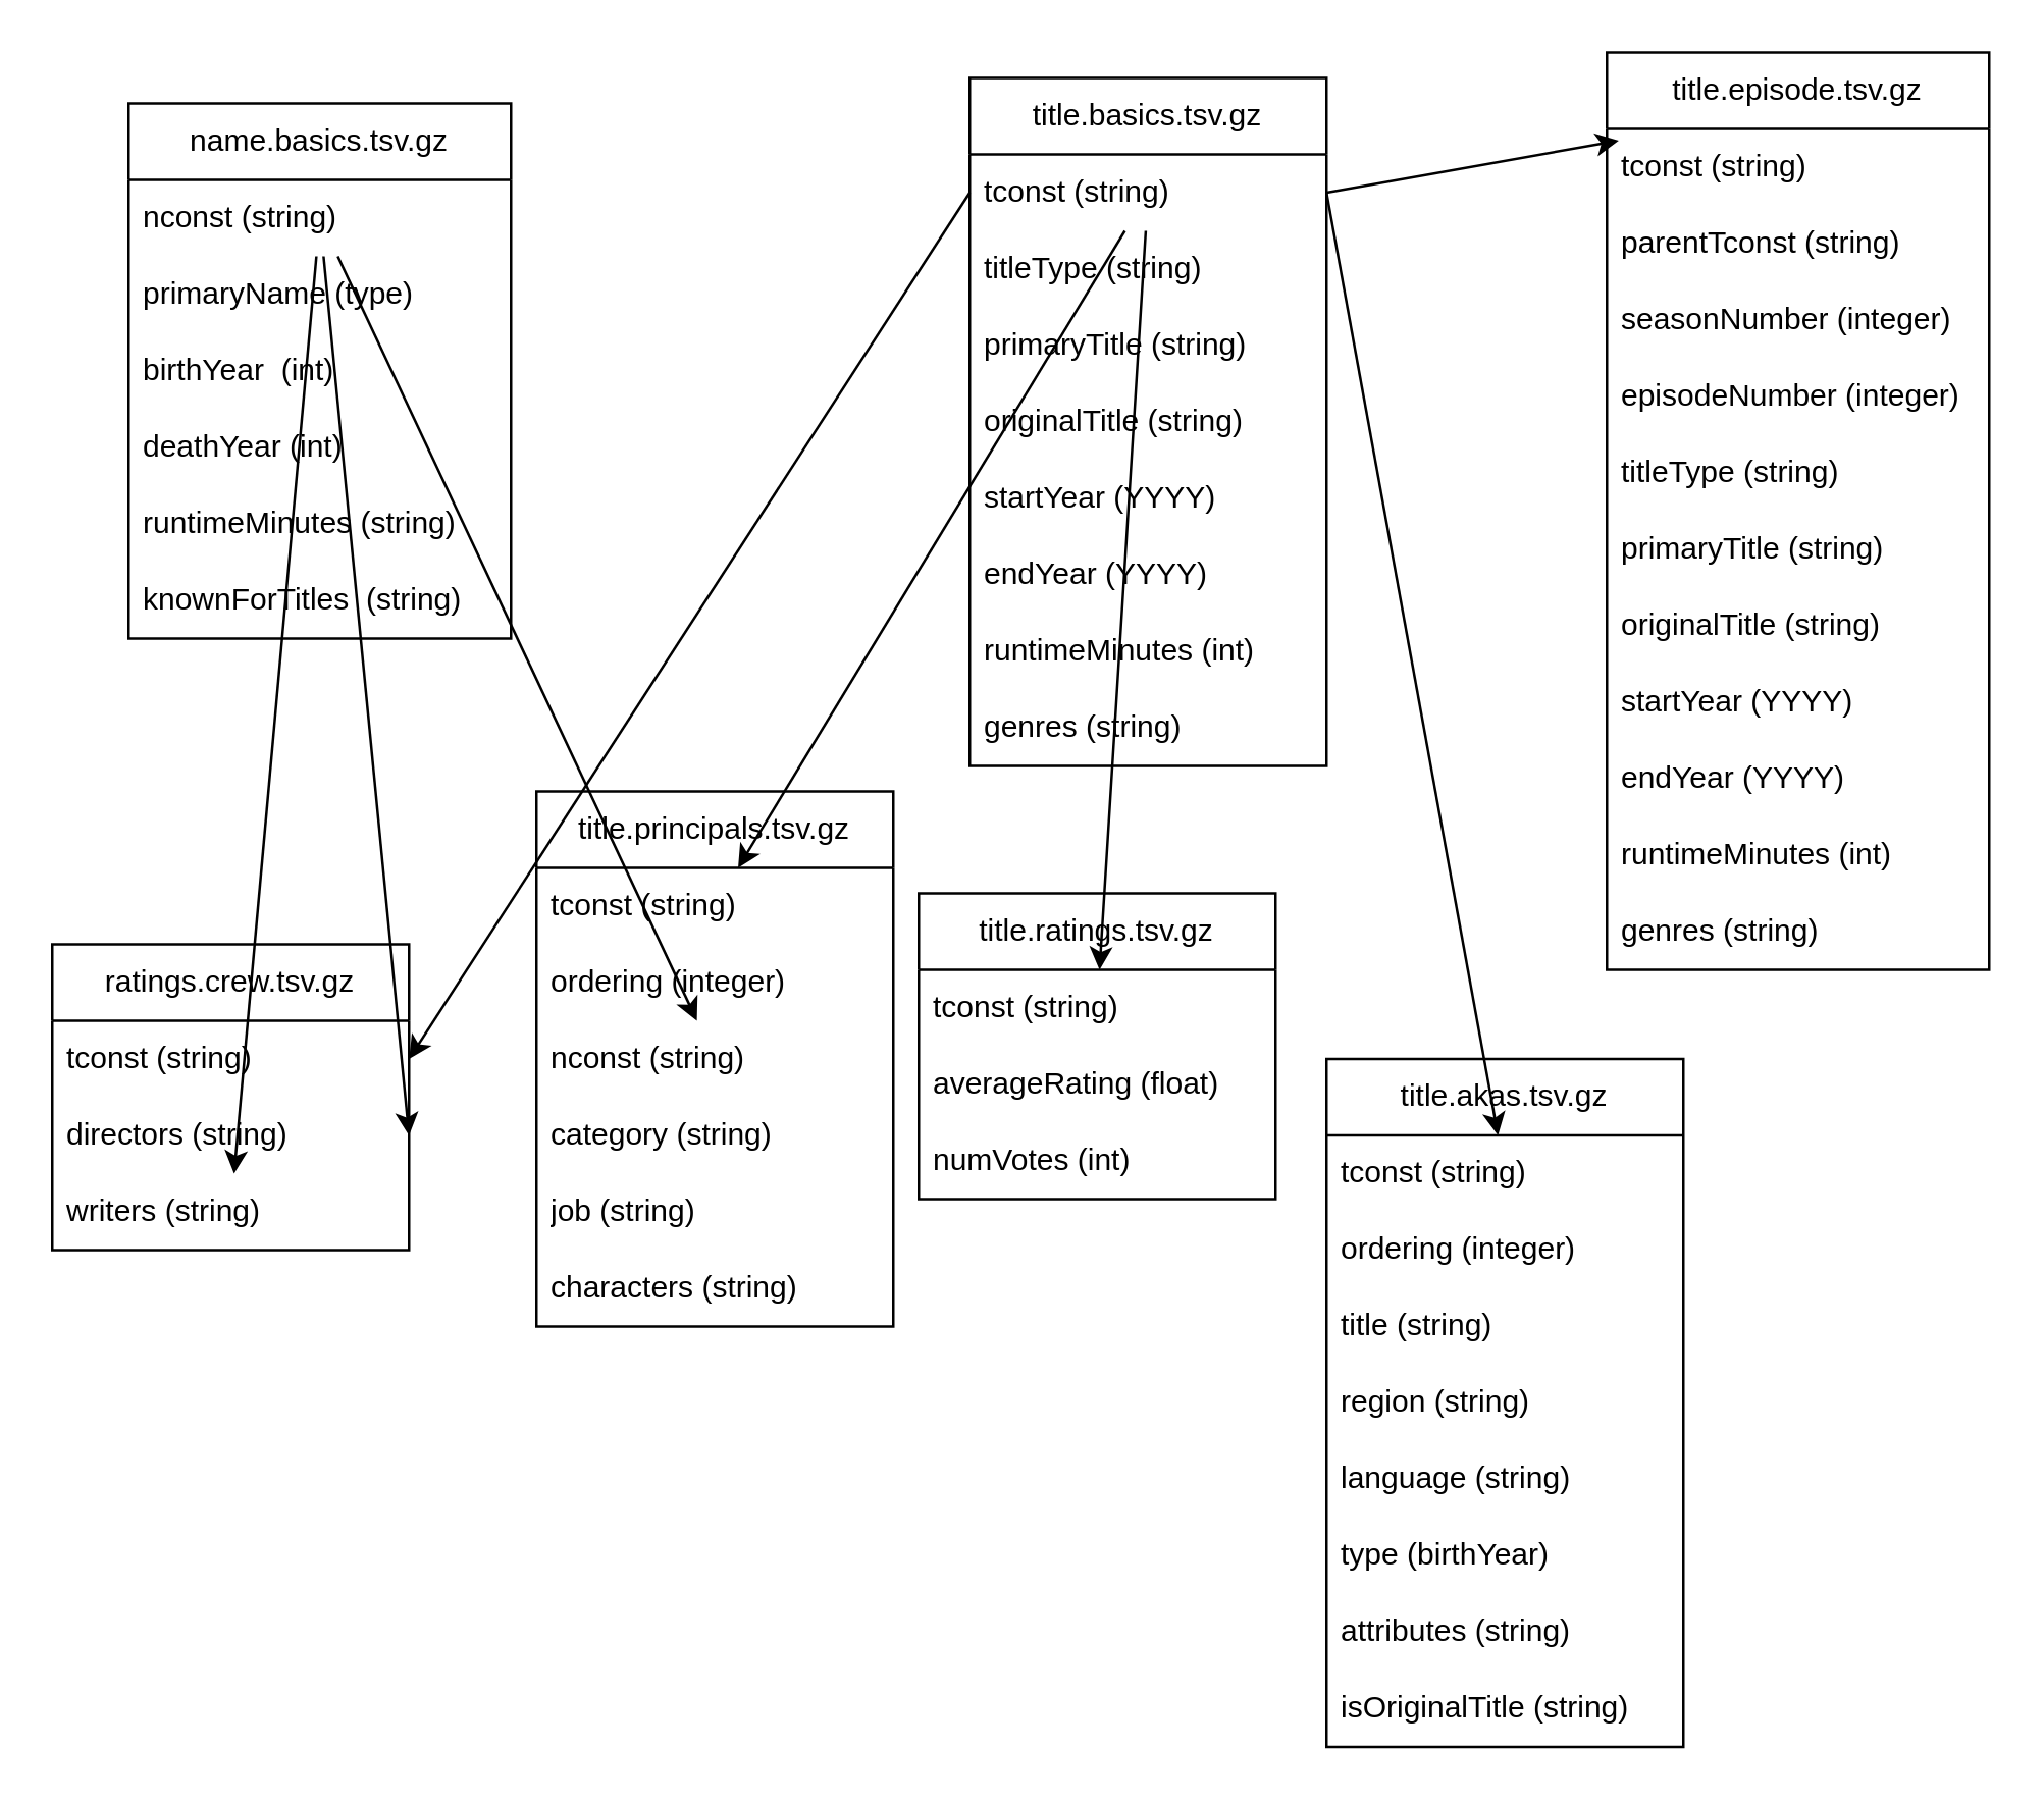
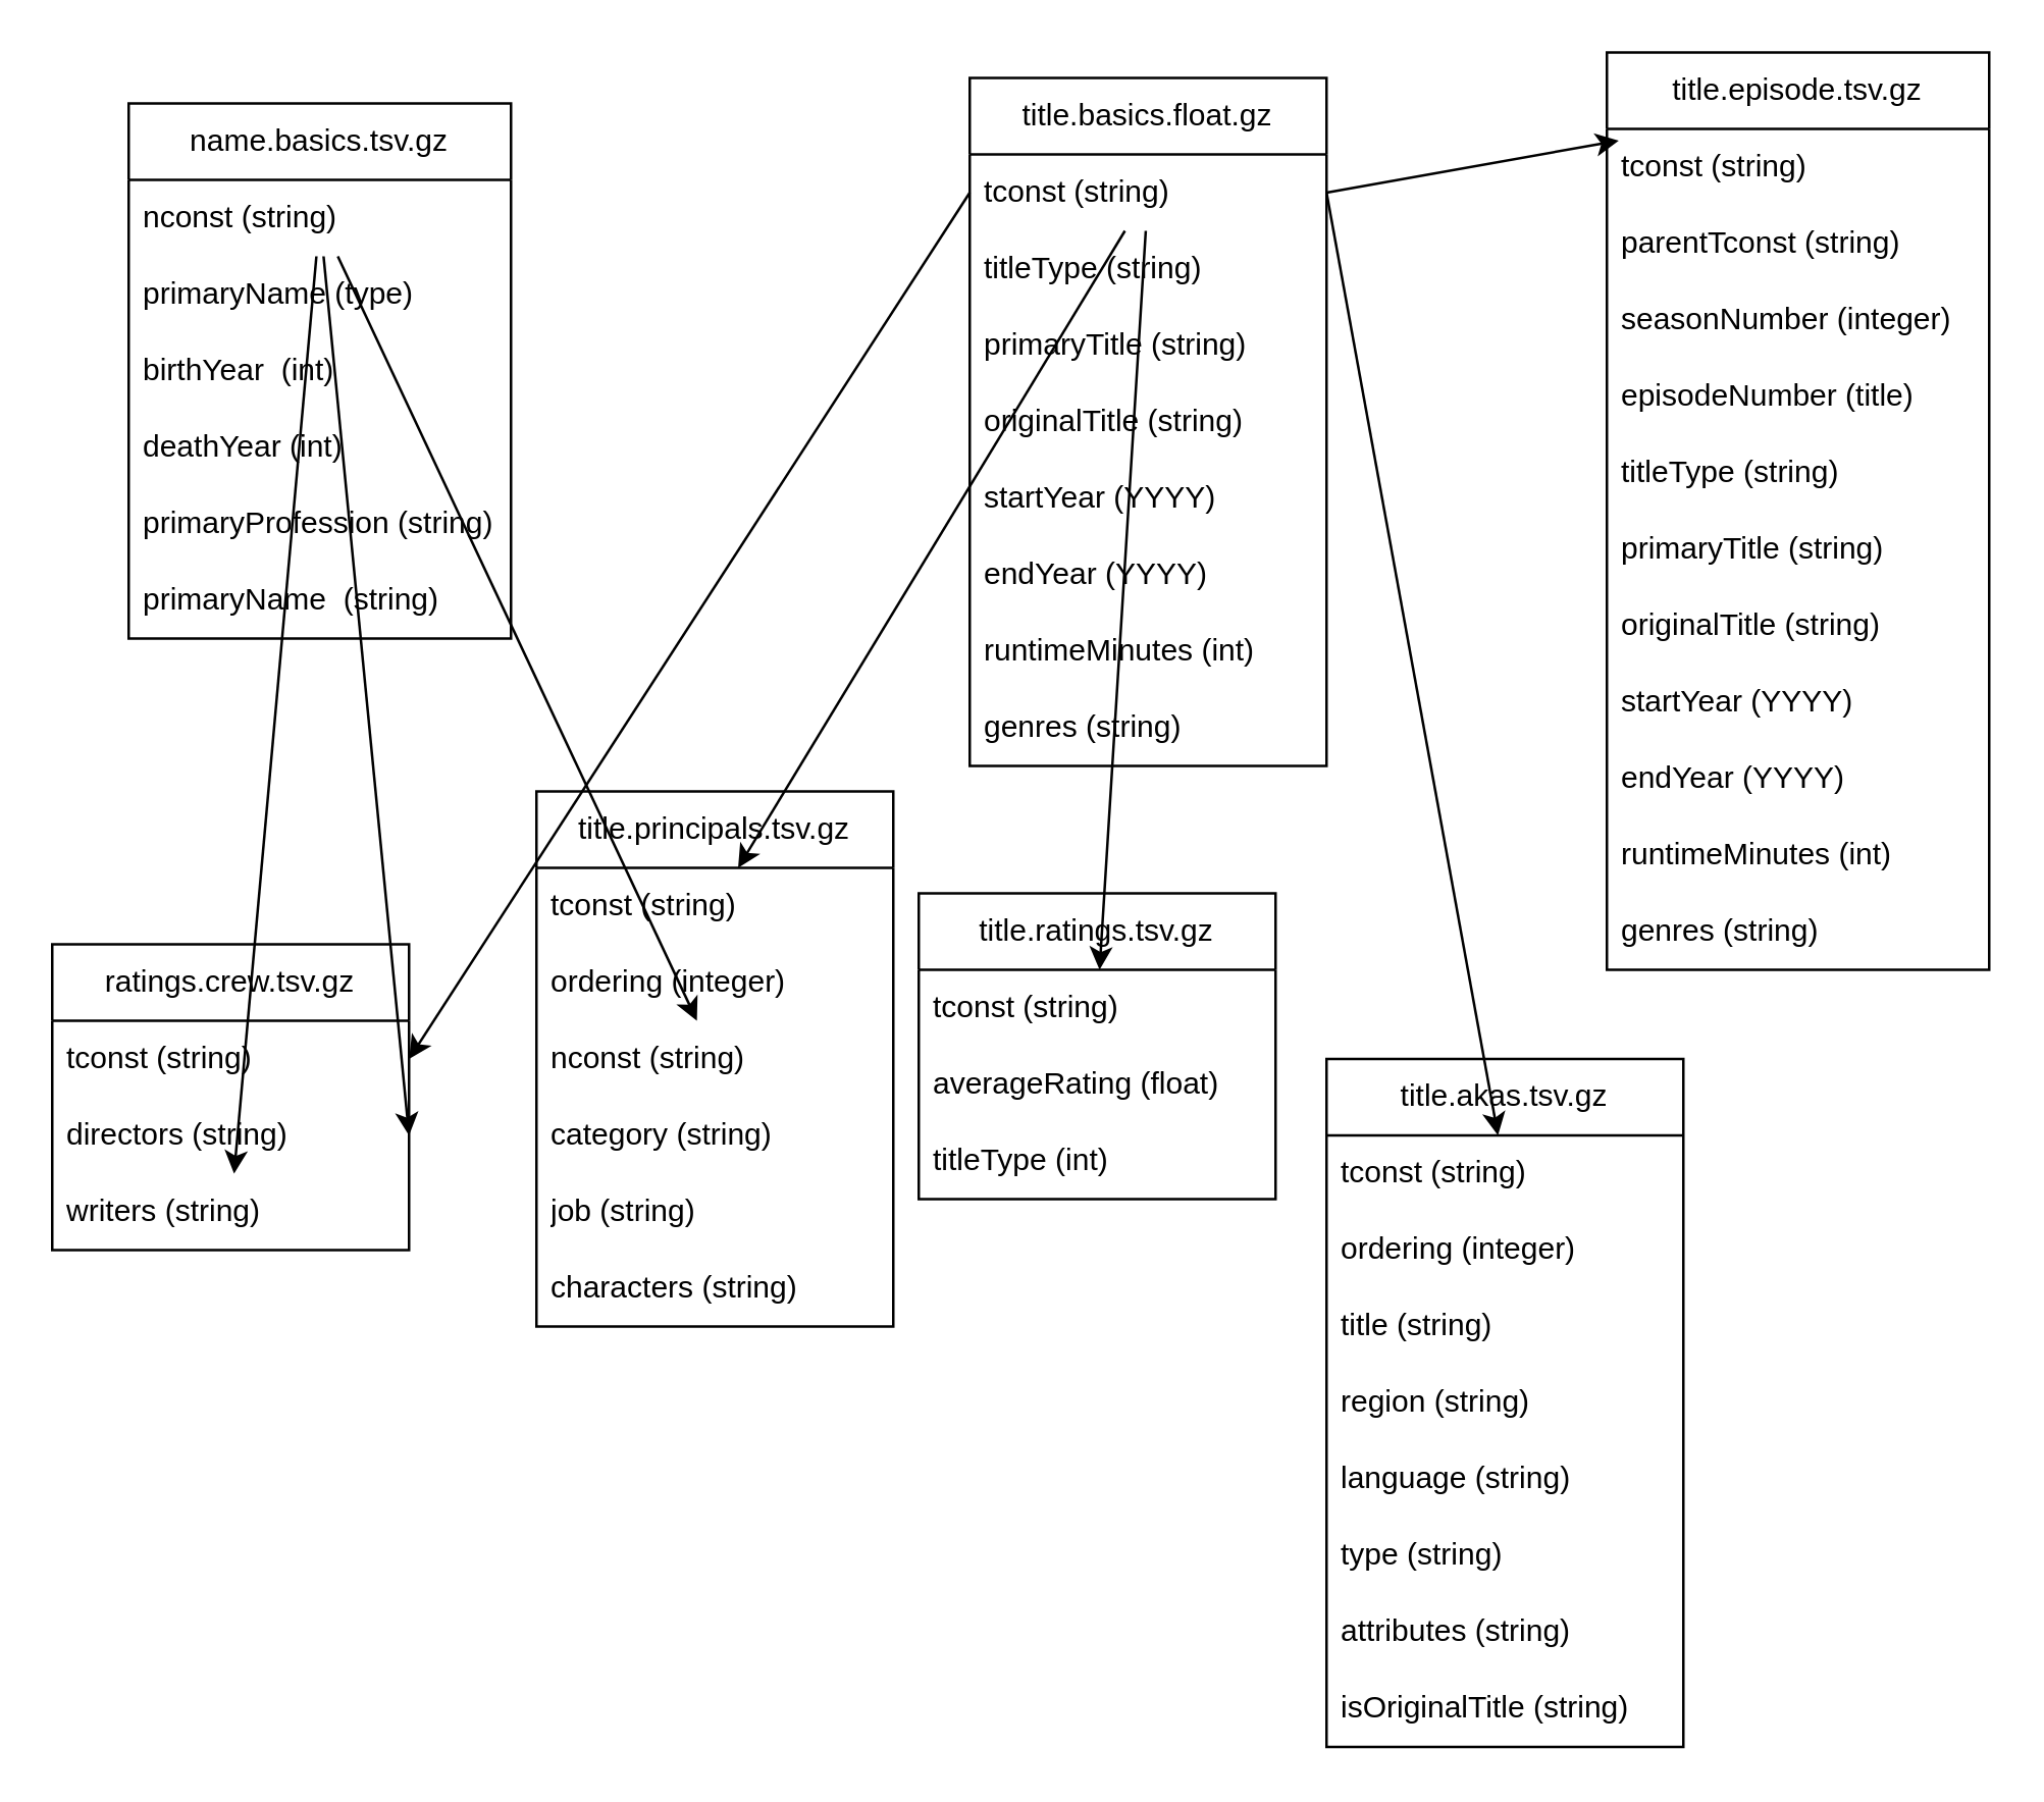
- <mxCell id="11" value="title.basics.tsv.gz" style="swimlane;fontStyle=0;childLayout=stackLayout;horizontal=1;startSize=30;horizontalStack=0;resizeParent=1;resizeParentMax=0;resizeLast=0;collapsible=1;marginBottom=0;whiteSpace=wrap;html=1;" vertex="1" parent="1"><mxGeometry x="380" y="30" width="140" height="270" as="geometry" /></mxCell>
+ <mxCell id="11" value="title.basics.float.gz" style="swimlane;fontStyle=0;childLayout=stackLayout;horizontal=1;startSize=30;horizontalStack=0;resizeParent=1;resizeParentMax=0;resizeLast=0;collapsible=1;marginBottom=0;whiteSpace=wrap;html=1;" vertex="1" parent="1"><mxGeometry x="380" y="30" width="140" height="270" as="geometry" /></mxCell>
- <mxCell id="28" value="episodeNumber (integer)&amp;nbsp;" style="text;strokeColor=none;fillColor=none;align=left;verticalAlign=middle;spacingLeft=4;spacingRight=4;overflow=hidden;points=[[0,0.5],[1,0.5]];portConstraint=eastwest;rotatable=0;whiteSpace=wrap;html=1;" vertex="1" parent="24"><mxGeometry y="120" width="150" height="30" as="geometry" /></mxCell>
+ <mxCell id="28" value="episodeNumber (title)&amp;nbsp;" style="text;strokeColor=none;fillColor=none;align=left;verticalAlign=middle;spacingLeft=4;spacingRight=4;overflow=hidden;points=[[0,0.5],[1,0.5]];portConstraint=eastwest;rotatable=0;whiteSpace=wrap;html=1;" vertex="1" parent="24"><mxGeometry y="120" width="150" height="30" as="geometry" /></mxCell>
- <mxCell id="52" value="runtimeMinutes (string)" style="text;strokeColor=none;fillColor=none;align=left;verticalAlign=middle;spacingLeft=4;spacingRight=4;overflow=hidden;points=[[0,0.5],[1,0.5]];portConstraint=eastwest;rotatable=0;whiteSpace=wrap;html=1;" vertex="1" parent="47"><mxGeometry y="150" width="150" height="30" as="geometry" /></mxCell>
+ <mxCell id="52" value="primaryProfession (string)" style="text;strokeColor=none;fillColor=none;align=left;verticalAlign=middle;spacingLeft=4;spacingRight=4;overflow=hidden;points=[[0,0.5],[1,0.5]];portConstraint=eastwest;rotatable=0;whiteSpace=wrap;html=1;" vertex="1" parent="47"><mxGeometry y="150" width="150" height="30" as="geometry" /></mxCell>
- <mxCell id="53" value="knownForTitles&amp;nbsp; (string)" style="text;strokeColor=none;fillColor=none;align=left;verticalAlign=middle;spacingLeft=4;spacingRight=4;overflow=hidden;points=[[0,0.5],[1,0.5]];portConstraint=eastwest;rotatable=0;whiteSpace=wrap;html=1;" vertex="1" parent="47"><mxGeometry y="180" width="150" height="30" as="geometry" /></mxCell>
+ <mxCell id="53" value="primaryName&amp;nbsp; (string)" style="text;strokeColor=none;fillColor=none;align=left;verticalAlign=middle;spacingLeft=4;spacingRight=4;overflow=hidden;points=[[0,0.5],[1,0.5]];portConstraint=eastwest;rotatable=0;whiteSpace=wrap;html=1;" vertex="1" parent="47"><mxGeometry y="180" width="150" height="30" as="geometry" /></mxCell>
- <mxCell id="46" value="numVotes (int)" style="text;strokeColor=none;fillColor=none;align=left;verticalAlign=middle;spacingLeft=4;spacingRight=4;overflow=hidden;points=[[0,0.5],[1,0.5]];portConstraint=eastwest;rotatable=0;whiteSpace=wrap;html=1;" vertex="1" parent="43"><mxGeometry y="90" width="140" height="30" as="geometry" /></mxCell>
+ <mxCell id="46" value="titleType (int)" style="text;strokeColor=none;fillColor=none;align=left;verticalAlign=middle;spacingLeft=4;spacingRight=4;overflow=hidden;points=[[0,0.5],[1,0.5]];portConstraint=eastwest;rotatable=0;whiteSpace=wrap;html=1;" vertex="1" parent="43"><mxGeometry y="90" width="140" height="30" as="geometry" /></mxCell>
- <mxCell id="8" value="type (birthYear)" style="text;strokeColor=none;fillColor=none;align=left;verticalAlign=middle;spacingLeft=4;spacingRight=4;overflow=hidden;points=[[0,0.5],[1,0.5]];portConstraint=eastwest;rotatable=0;whiteSpace=wrap;html=1;" vertex="1" parent="2"><mxGeometry y="180" width="140" height="30" as="geometry" /></mxCell>
+ <mxCell id="8" value="type (string)" style="text;strokeColor=none;fillColor=none;align=left;verticalAlign=middle;spacingLeft=4;spacingRight=4;overflow=hidden;points=[[0,0.5],[1,0.5]];portConstraint=eastwest;rotatable=0;whiteSpace=wrap;html=1;" vertex="1" parent="2"><mxGeometry y="180" width="140" height="30" as="geometry" /></mxCell>
